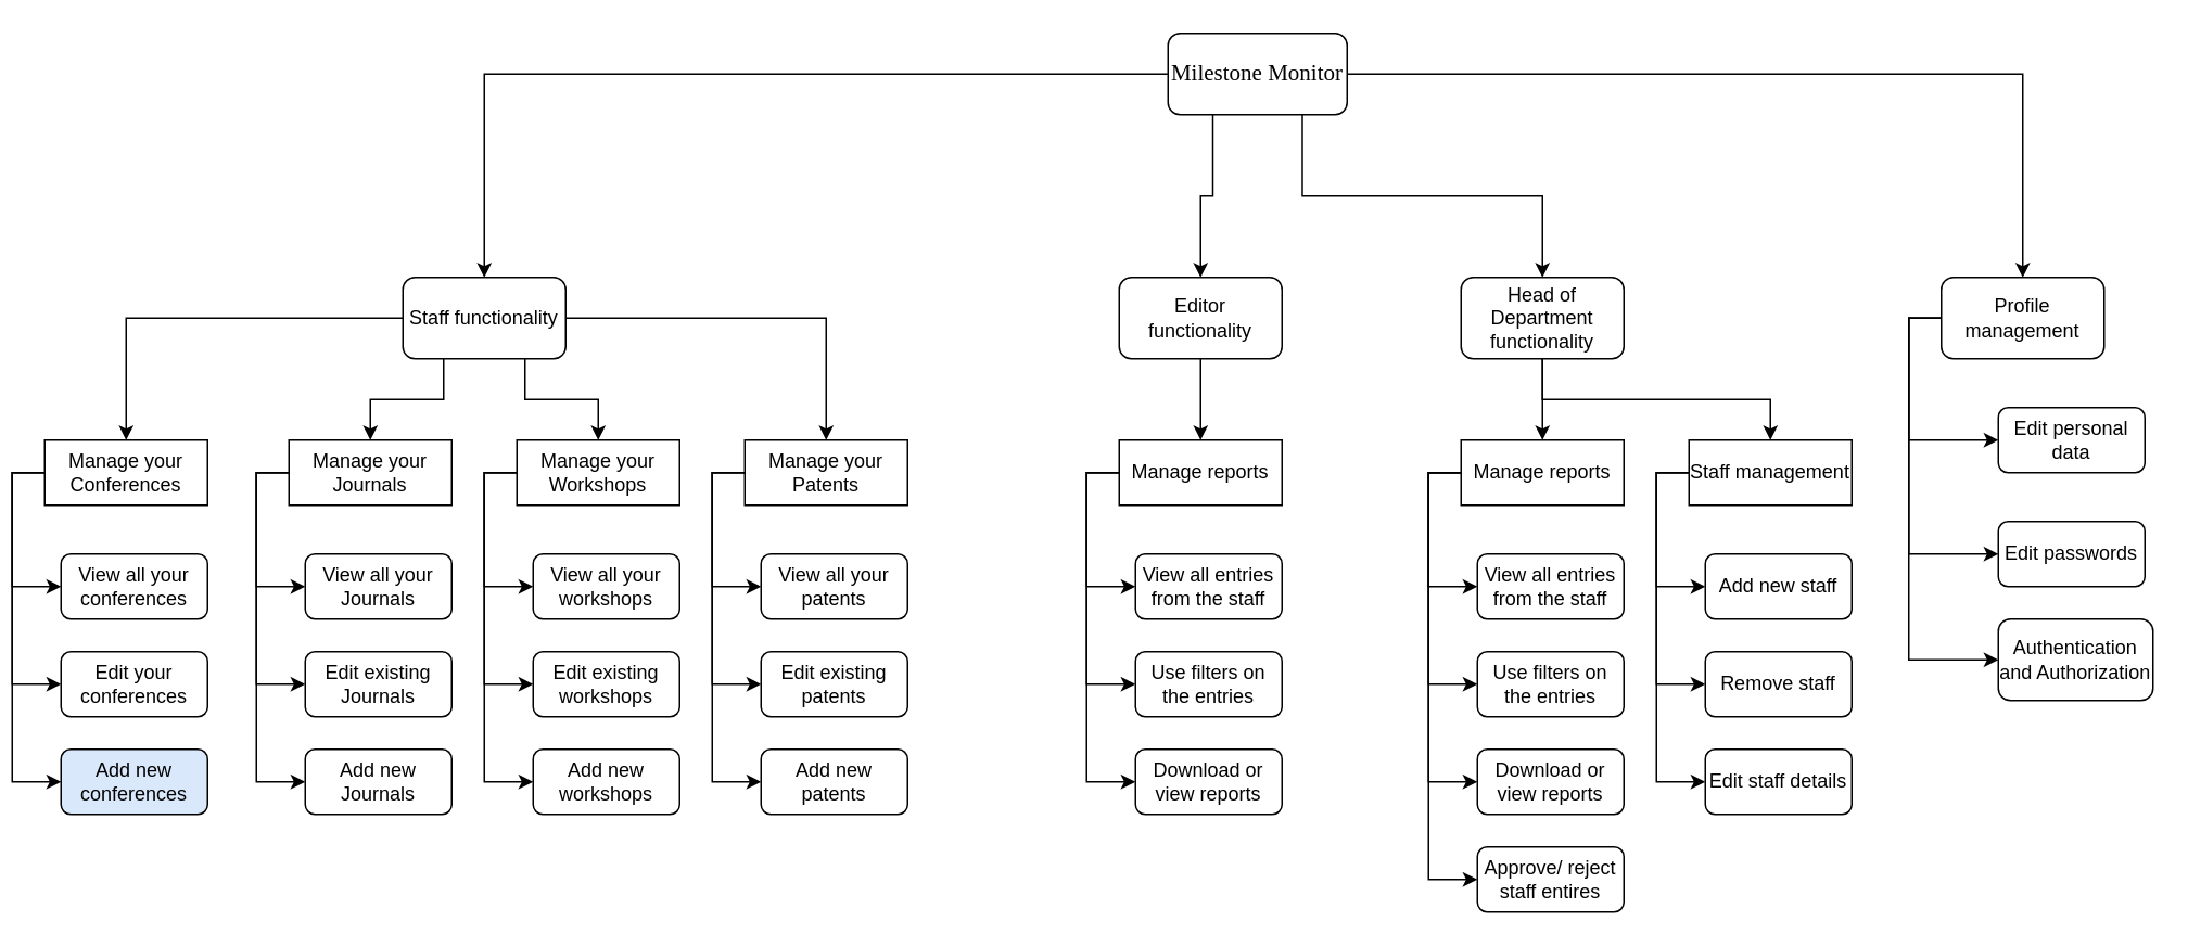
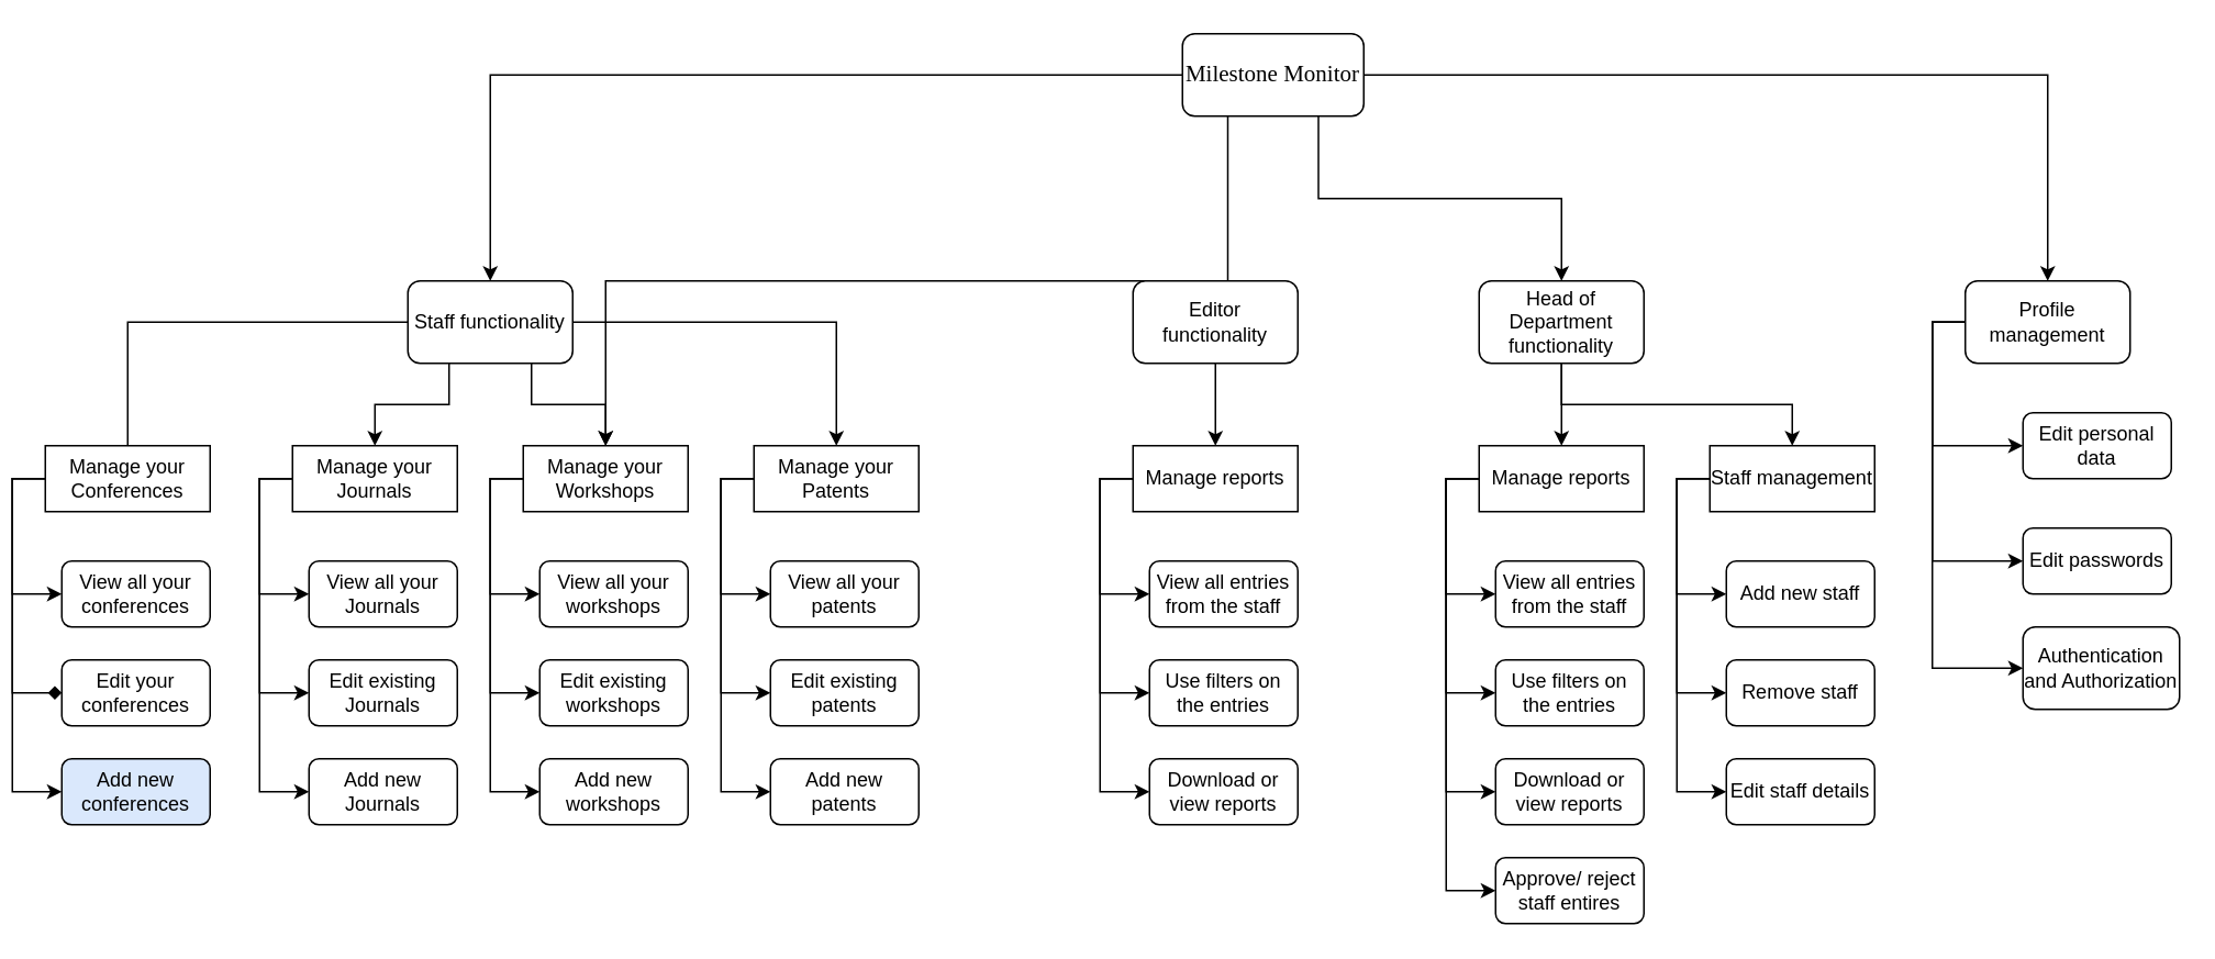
- <mxCell id="3" style="edgeStyle=orthogonalEdgeStyle;rounded=0;orthogonalLoop=1;jettySize=auto;html=1;exitX=0.25;exitY=1;exitDx=0;exitDy=0;entryX=0.5;entryY=0;entryDx=0;entryDy=0;" edge="1" parent="1" source="6" target="41"><mxGeometry relative="1" as="geometry" /></mxCell>
+ <mxCell id="3" style="edgeStyle=orthogonalEdgeStyle;rounded=0;orthogonalLoop=1;jettySize=auto;html=1;exitX=0.25;exitY=1;exitDx=0;exitDy=0;" edge="1" parent="1" source="6" target="18"><mxGeometry relative="1" as="geometry" /></mxCell>
- <mxCell id="25" style="edgeStyle=orthogonalEdgeStyle;rounded=0;orthogonalLoop=1;jettySize=auto;html=1;exitX=0;exitY=0.5;exitDx=0;exitDy=0;entryX=0.5;entryY=0;entryDx=0;entryDy=0;" edge="1" parent="1" source="29" target="10"><mxGeometry relative="1" as="geometry" /></mxCell>
+ <mxCell id="25" style="edgeStyle=orthogonalEdgeStyle;rounded=0;orthogonalLoop=1;jettySize=auto;html=1;exitX=0;exitY=0.5;exitDx=0;exitDy=0;entryX=0.5;entryY=0;entryDx=0;entryDy=0;endArrow=none;" edge="1" parent="1" source="29" target="10"><mxGeometry relative="1" as="geometry" /></mxCell>
- <mxCell id="8" style="edgeStyle=orthogonalEdgeStyle;rounded=0;orthogonalLoop=1;jettySize=auto;html=1;exitX=0;exitY=0.5;exitDx=0;exitDy=0;entryX=0;entryY=0.5;entryDx=0;entryDy=0;" edge="1" parent="1" source="10" target="24"><mxGeometry relative="1" as="geometry" /></mxCell>
+ <mxCell id="8" style="edgeStyle=orthogonalEdgeStyle;rounded=0;orthogonalLoop=1;jettySize=auto;html=1;exitX=0;exitY=0.5;exitDx=0;exitDy=0;entryX=0;entryY=0.5;entryDx=0;entryDy=0;endArrow=diamond;" edge="1" parent="1" source="10" target="24"><mxGeometry relative="1" as="geometry" /></mxCell>
